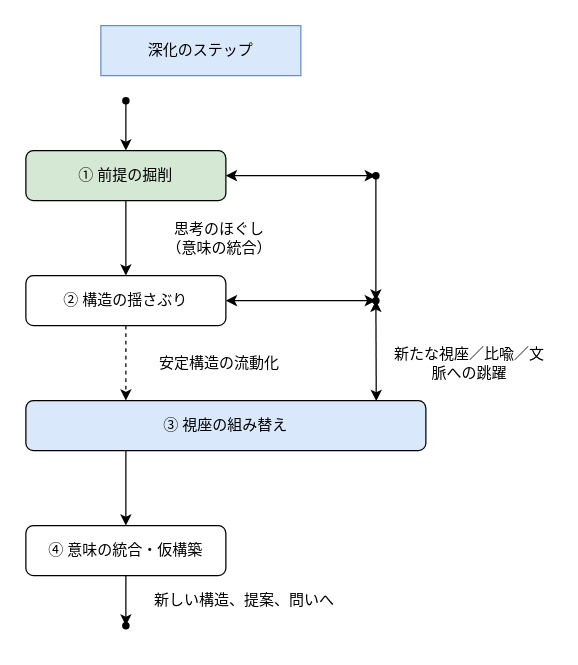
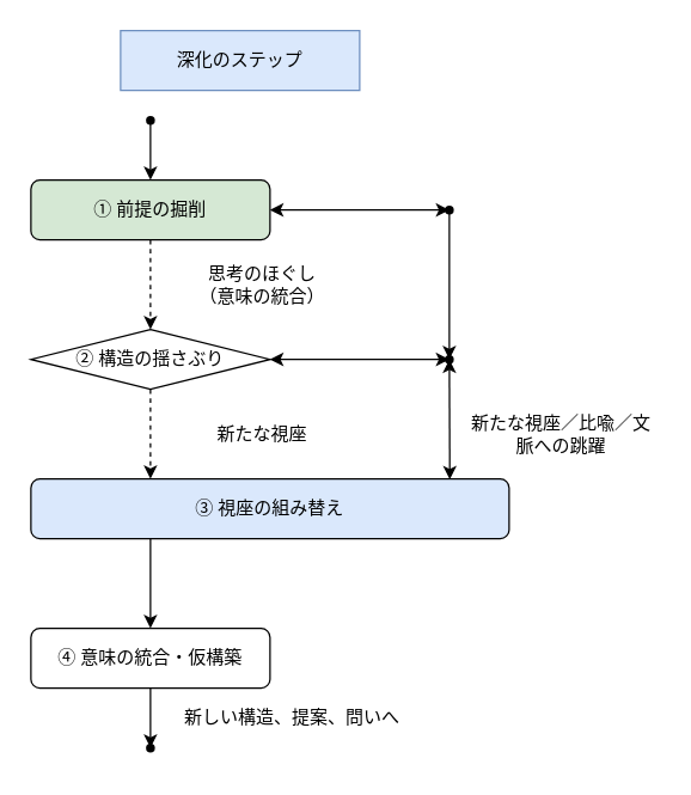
- <mxCell id="5" value="" style="endArrow=classic;html=1;rounded=0;exitX=0.5;exitY=1;exitDx=0;exitDy=0;entryX=0.5;entryY=0;entryDx=0;entryDy=0;" edge="1" parent="1" source="3" target="4"><mxGeometry width="50" height="50" relative="1" as="geometry"><mxPoint x="340" y="340" as="sourcePoint" /><mxPoint x="390" y="290" as="targetPoint" /></mxGeometry></mxCell>
+ <mxCell id="5" value="" style="endArrow=classic;html=1;rounded=0;exitX=0.5;exitY=1;exitDx=0;exitDy=0;entryX=0.5;entryY=0;entryDx=0;entryDy=0;dashed=1;" edge="1" parent="1" source="3" target="4"><mxGeometry width="50" height="50" relative="1" as="geometry"><mxPoint x="340" y="340" as="sourcePoint" /><mxPoint x="390" y="290" as="targetPoint" /></mxGeometry></mxCell>
- <mxCell id="4" value="② 構造の揺さぶり" style="rounded=1;whiteSpace=wrap;html=1;" vertex="1" parent="1"><mxGeometry x="20" y="220" width="160" height="40" as="geometry" /></mxCell>
+ <mxCell id="4" value="② 構造の揺さぶり" style="rhombus;whiteSpace=wrap;html=1;" vertex="1" parent="1"><mxGeometry x="20" y="220" width="160" height="40" as="geometry" /></mxCell>
- <mxCell id="17" value="安定構造の流動化" style="text;html=1;align=center;verticalAlign=middle;whiteSpace=wrap;rounded=0;" vertex="1" parent="1"><mxGeometry x="115" y="270" width="120" height="40" as="geometry" /></mxCell>
+ <mxCell id="17" value="新たな視座" style="text;html=1;align=center;verticalAlign=middle;whiteSpace=wrap;rounded=0;" vertex="1" parent="1"><mxGeometry x="115" y="270" width="120" height="40" as="geometry" /></mxCell>
